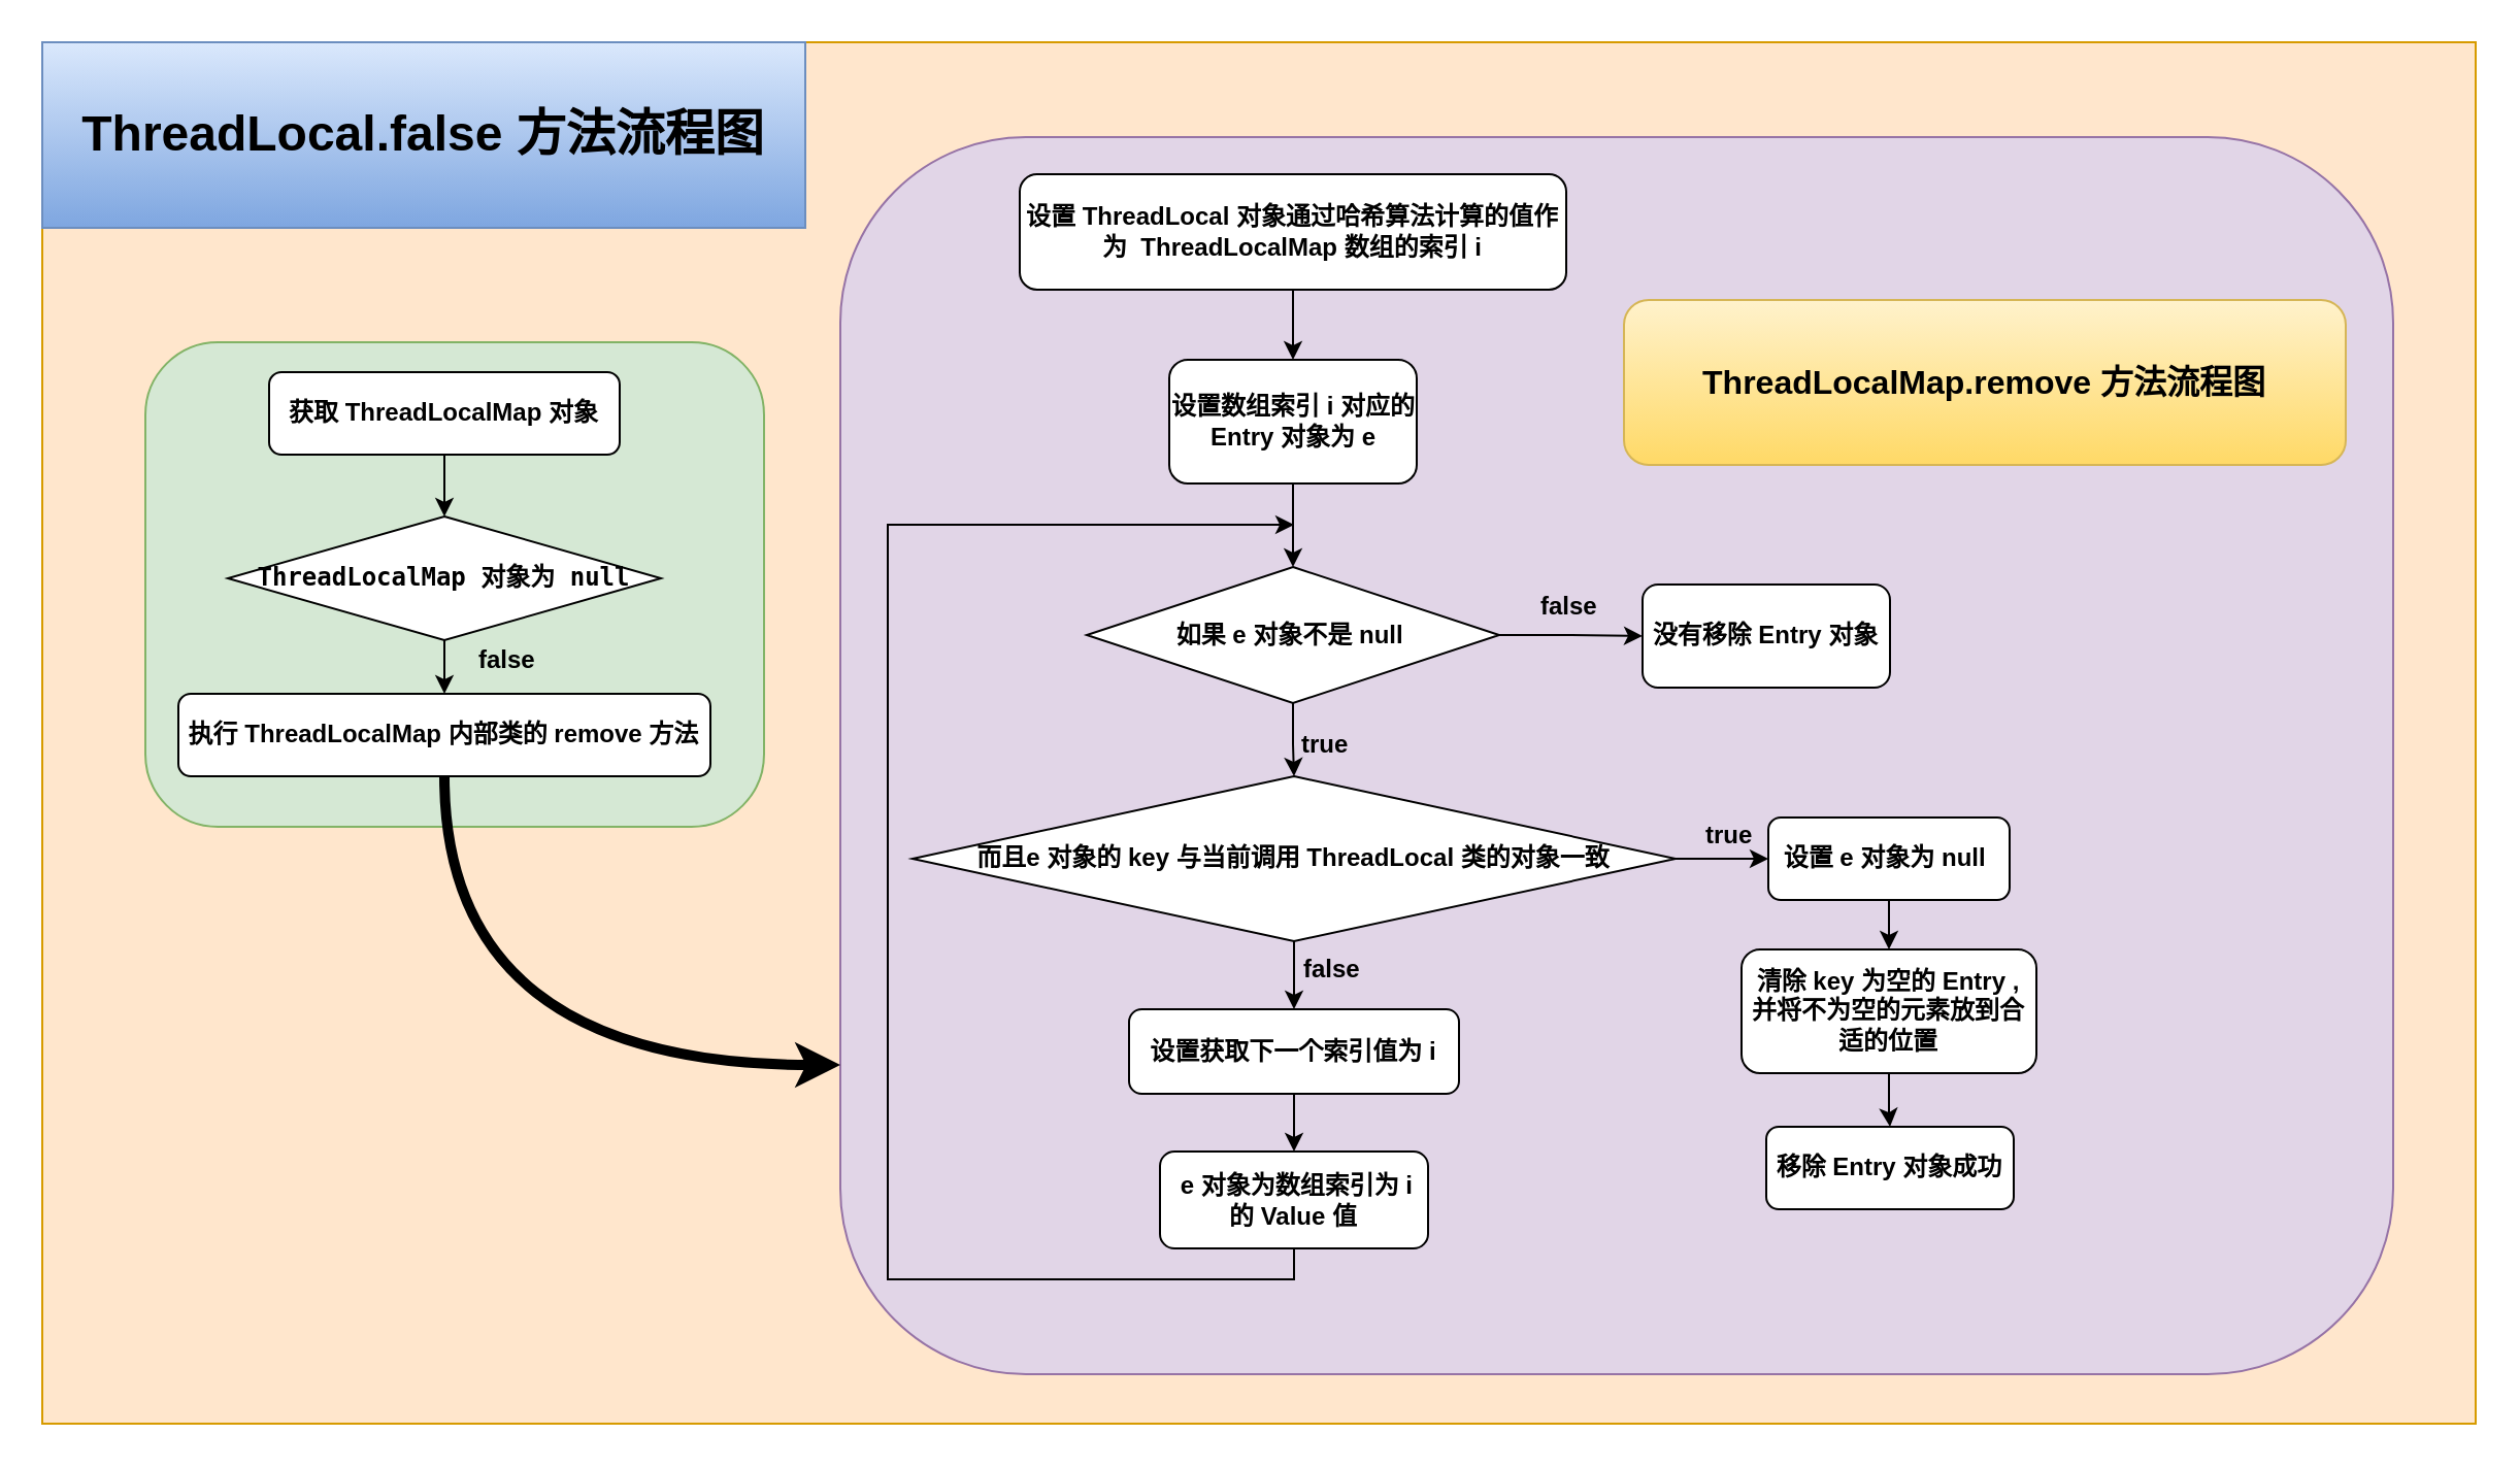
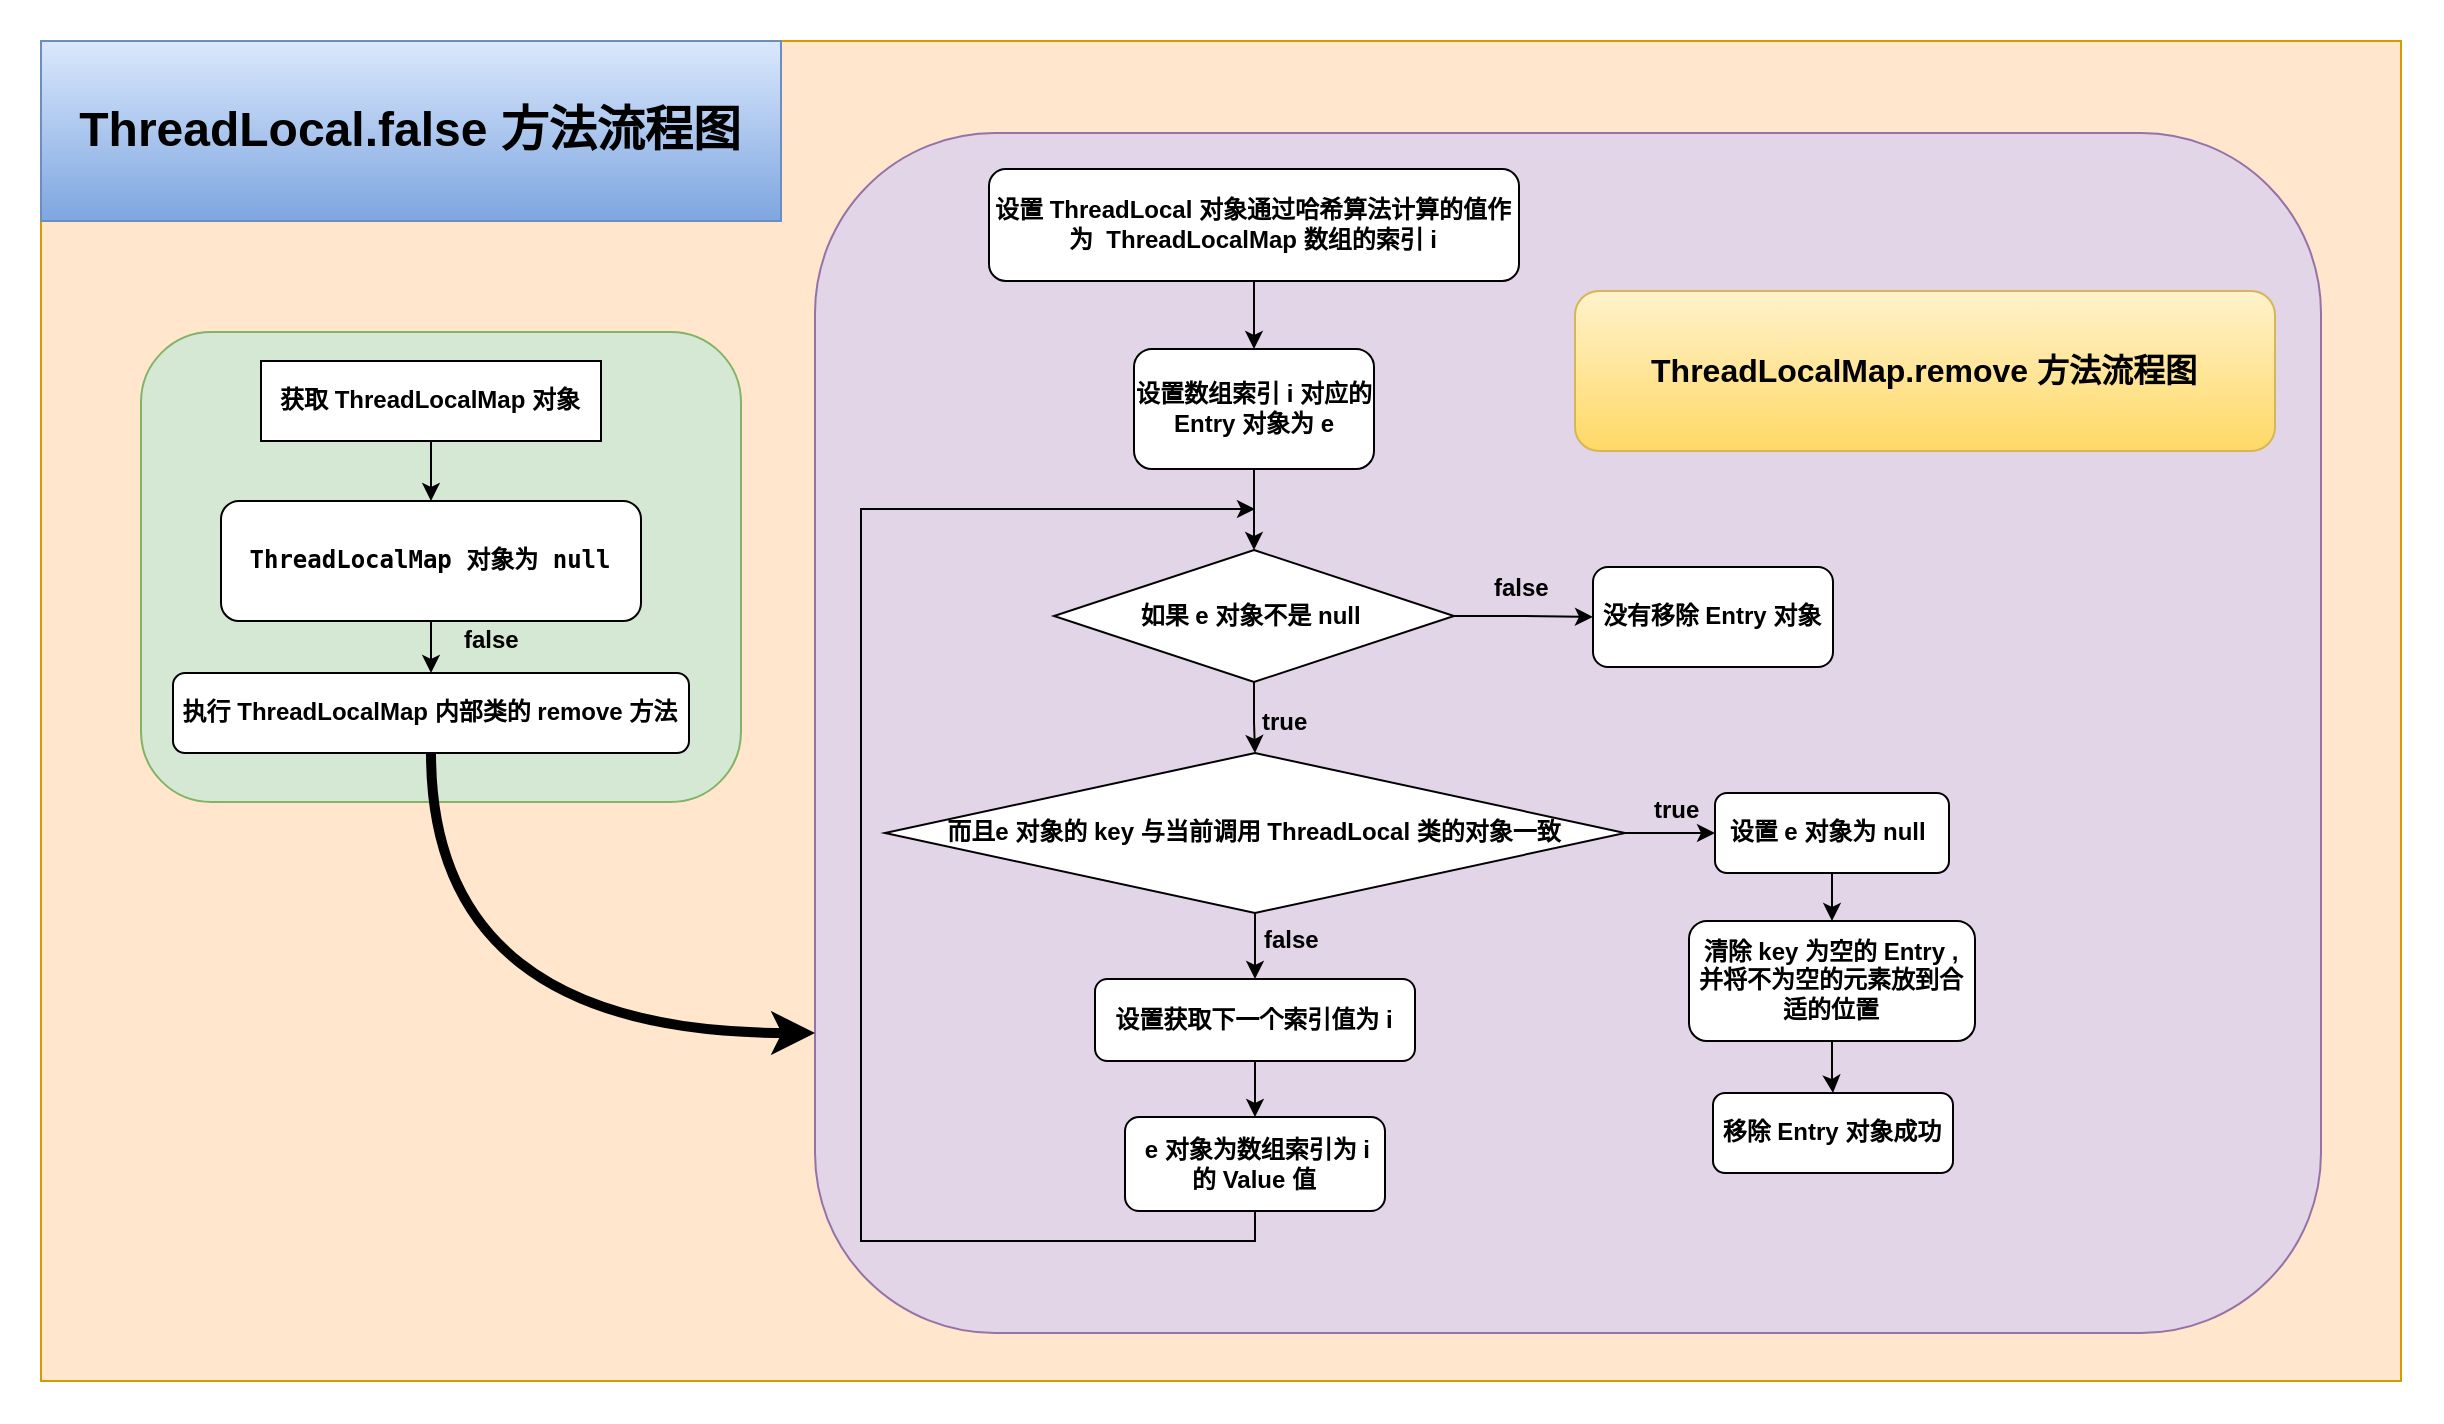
- <mxCell id="7" value="获取 ThreadLocalMap 对象" style="rounded=1;whiteSpace=wrap;html=1;fontStyle=1" vertex="1" parent="1"><mxGeometry x="130" y="180" width="170" height="40" as="geometry" /></mxCell>
+ <mxCell id="7" value="获取 ThreadLocalMap 对象" style="whiteSpace=wrap;html=1;fontStyle=1;rounded=0;" vertex="1" parent="1"><mxGeometry x="130" y="180" width="170" height="40" as="geometry" /></mxCell>
- <mxCell id="9" value="&lt;pre&gt;ThreadLocalMap 对象为 null&lt;/pre&gt;" style="rhombus;whiteSpace=wrap;html=1;fontStyle=1;strokeWidth=1;comic=0;" vertex="1" parent="1"><mxGeometry x="110" y="250" width="210" height="60" as="geometry" /></mxCell>
+ <mxCell id="9" value="&lt;pre&gt;ThreadLocalMap 对象为 null&lt;/pre&gt;" style="whiteSpace=wrap;html=1;fontStyle=1;strokeWidth=1;comic=0;rounded=1;" vertex="1" parent="1"><mxGeometry x="110" y="250" width="210" height="60" as="geometry" /></mxCell>
